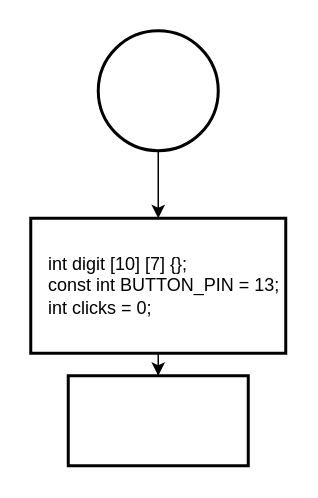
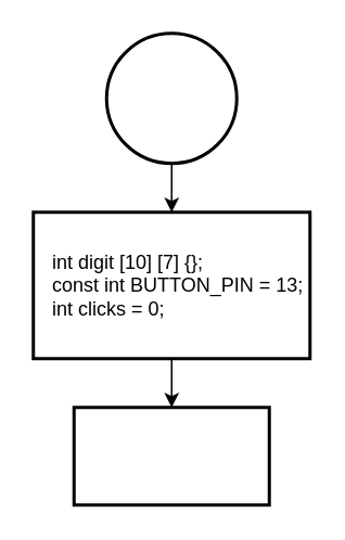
- <mxCell id="5" value="&amp;nbsp; &amp;nbsp;int digit [10] [7] {};&lt;div&gt;&amp;nbsp; &amp;nbsp;const int BUTTON_PIN = 13;&lt;/div&gt;&lt;div&gt;&amp;nbsp; &amp;nbsp;int clicks = 0;&lt;/div&gt;" style="whiteSpace=wrap;html=1;strokeWidth=2;align=left;" vertex="1" parent="1"><mxGeometry x="20" y="145" width="170" height="90" as="geometry" /></mxCell>
+ <mxCell id="5" value="&amp;nbsp; &amp;nbsp;int digit [10] [7] {};&lt;div&gt;&amp;nbsp; &amp;nbsp;const int BUTTON_PIN = 13;&lt;/div&gt;&lt;div&gt;&amp;nbsp; &amp;nbsp;int clicks = 0;&lt;/div&gt;" style="whiteSpace=wrap;html=1;strokeWidth=2;align=left;" vertex="1" parent="1"><mxGeometry x="20" y="130" width="170" height="90" as="geometry" /></mxCell>
